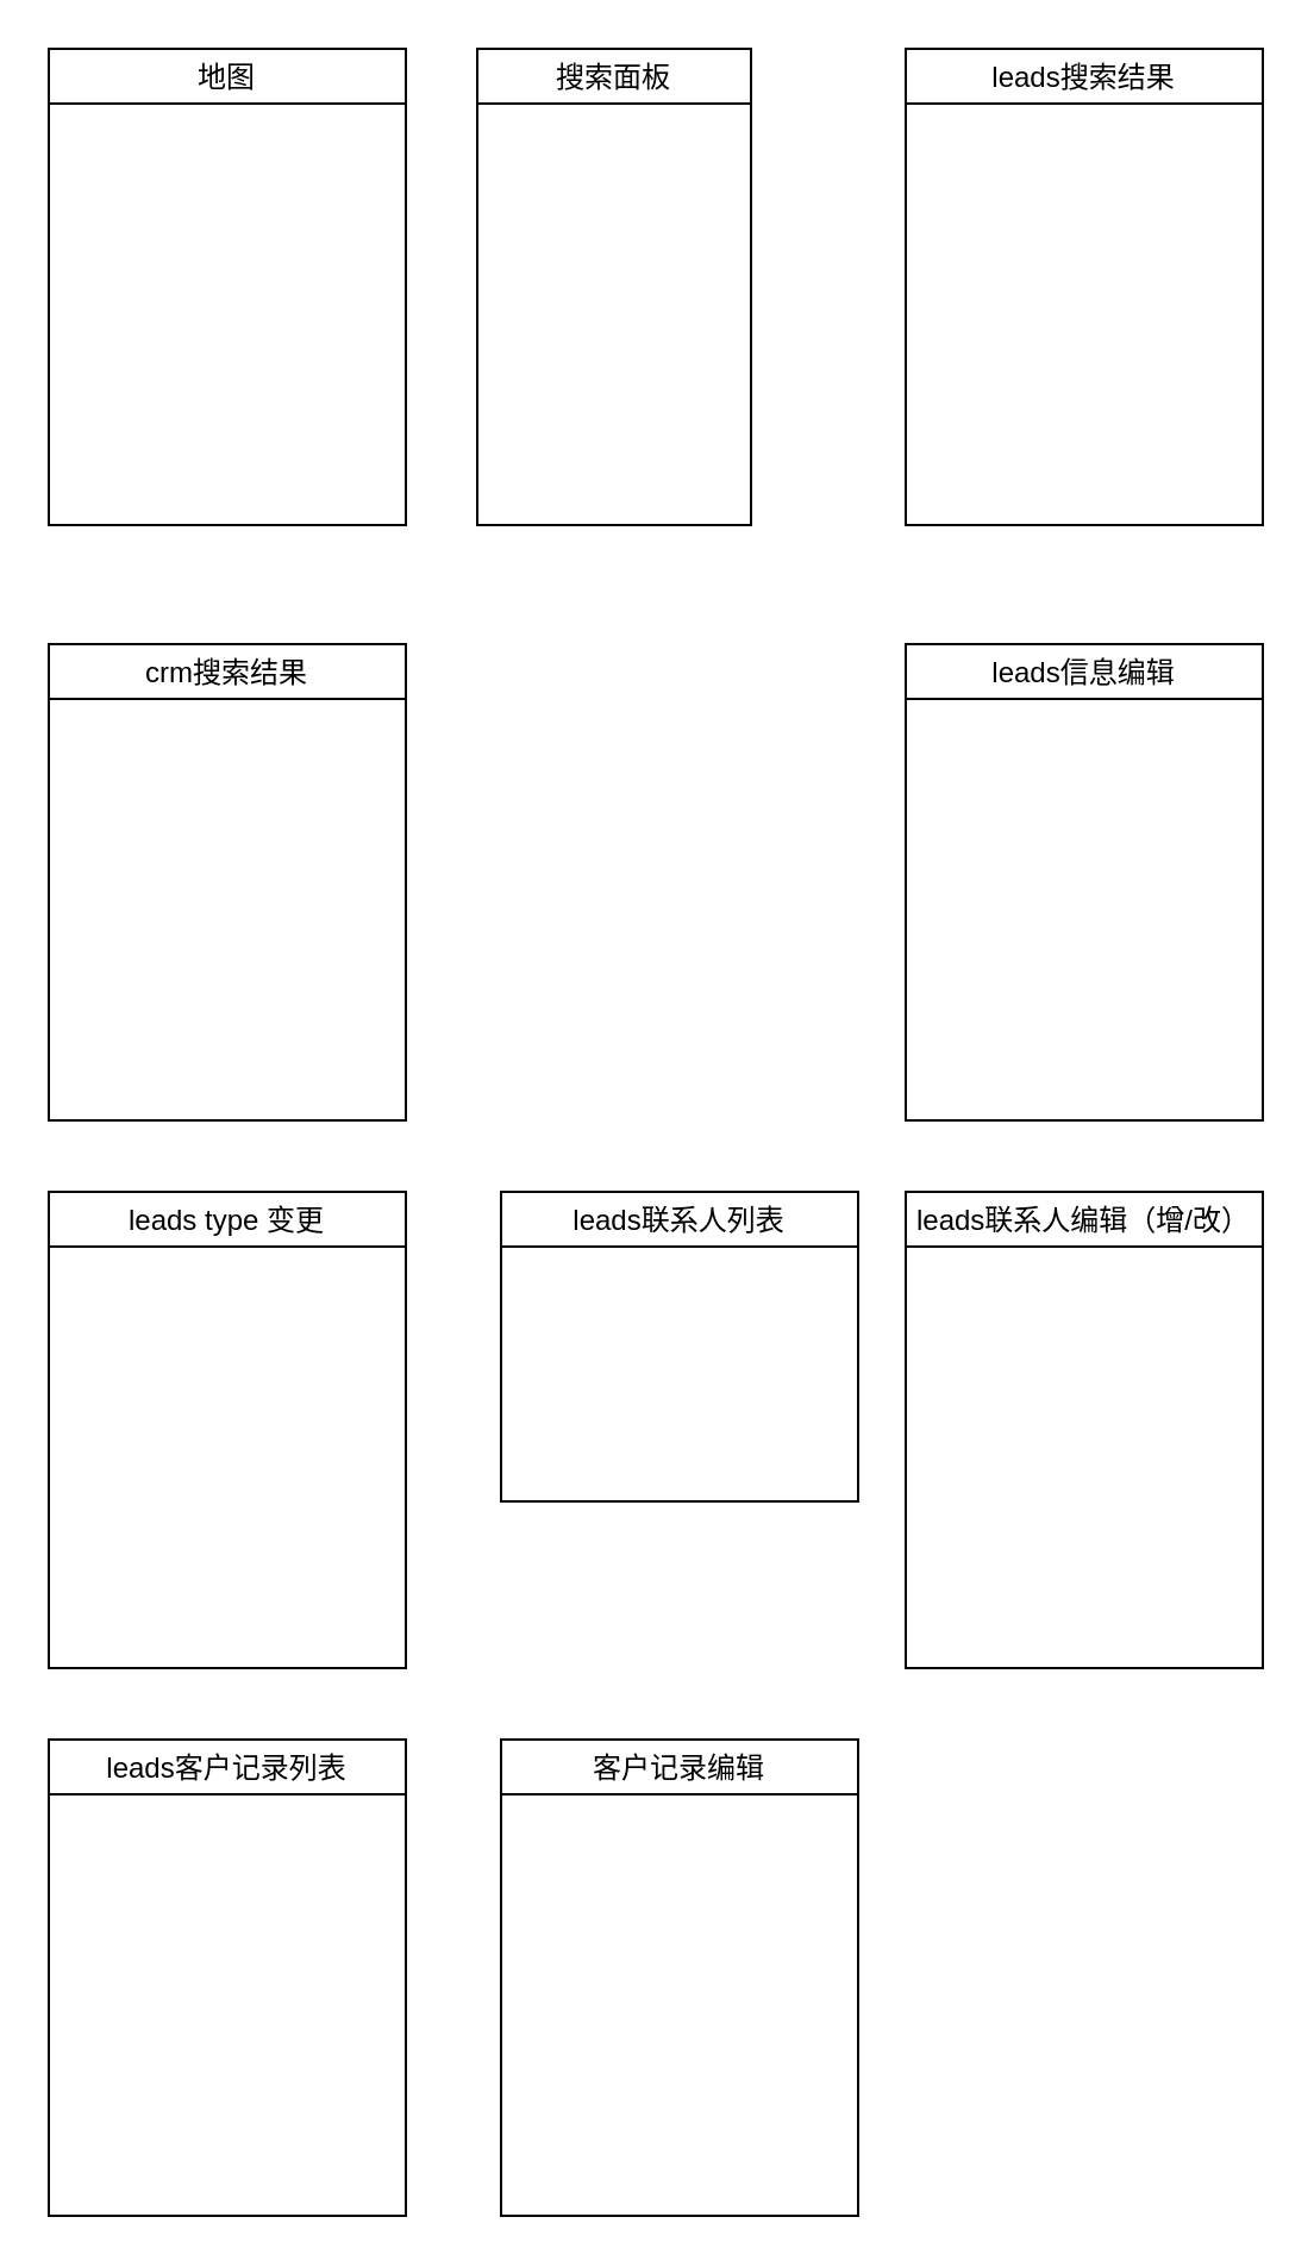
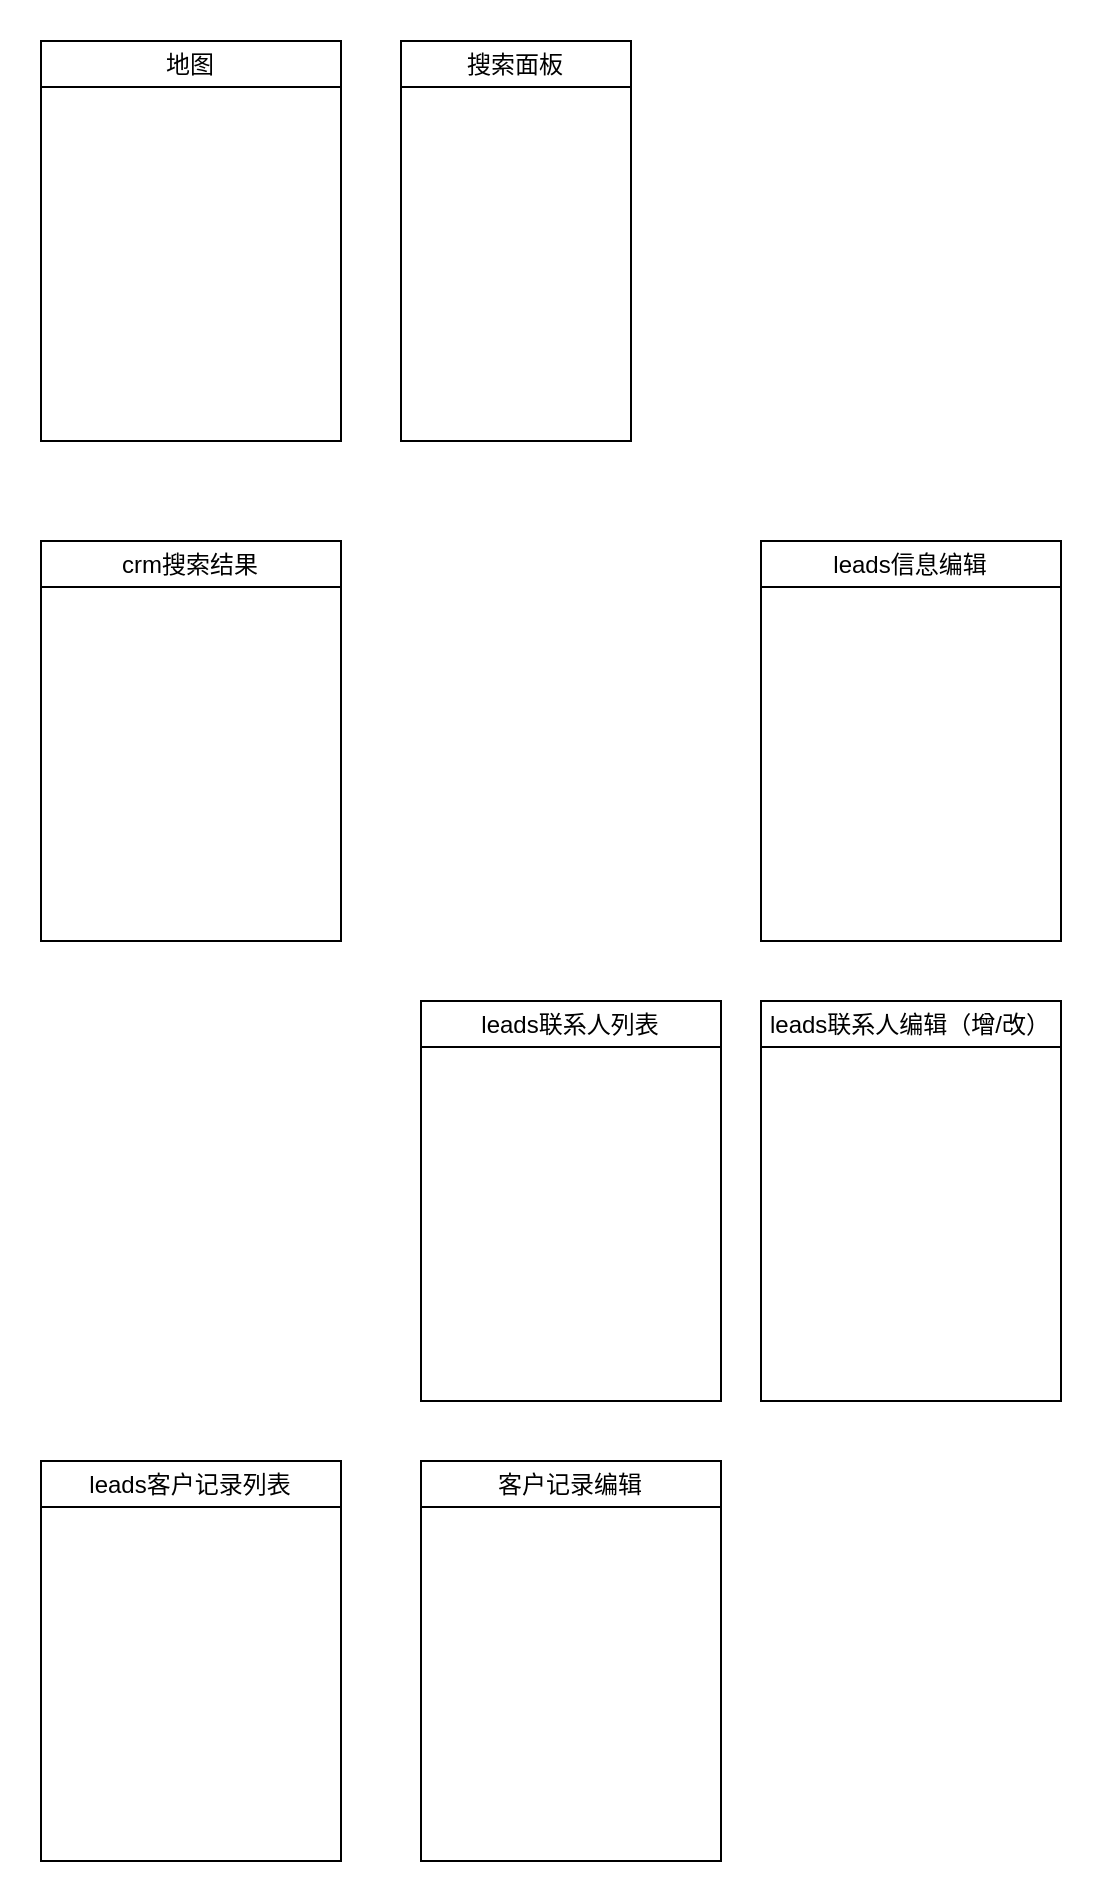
- <mxCell id="3" value="leads搜索结果" style="swimlane;fontStyle=0" vertex="1" parent="1"><mxGeometry x="380" y="20" width="150" height="200" as="geometry" /></mxCell>
- <mxCell id="8" value="leads联系人列表" style="swimlane;fontStyle=0" vertex="1" parent="1"><mxGeometry x="210" y="500" width="150" height="130" as="geometry" /></mxCell>
+ <mxCell id="8" value="leads联系人列表" style="swimlane;fontStyle=0" vertex="1" parent="1"><mxGeometry x="210" y="500" width="150" height="200" as="geometry" /></mxCell>
- <mxCell id="7" value="leads type 变更" style="swimlane;fontStyle=0" vertex="1" parent="1"><mxGeometry x="20" y="500" width="150" height="200" as="geometry" /></mxCell>
